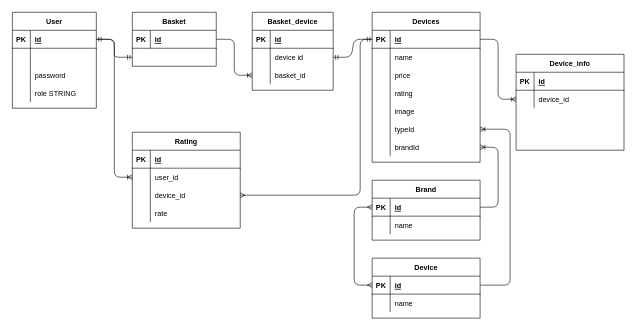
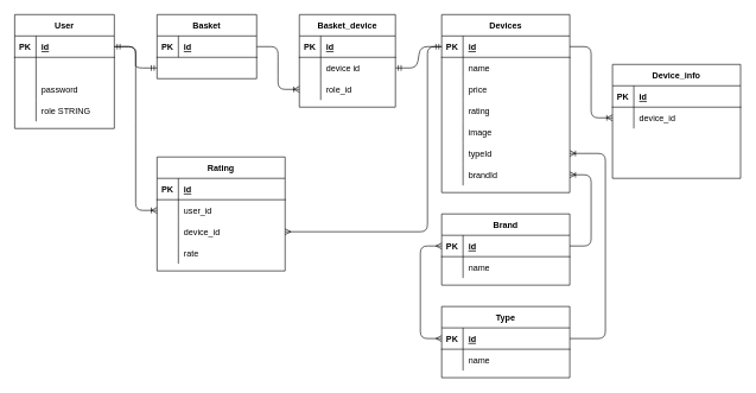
- <mxCell id="81" value="basket_id" style="shape=partialRectangle;connectable=0;fillColor=none;top=0;left=0;bottom=0;right=0;align=left;spacingLeft=6;overflow=hidden;" parent="79" vertex="1"><mxGeometry x="30" width="105" height="30" as="geometry" /></mxCell>
+ <mxCell id="81" value="role_id" style="shape=partialRectangle;connectable=0;fillColor=none;top=0;left=0;bottom=0;right=0;align=left;spacingLeft=6;overflow=hidden;" parent="79" vertex="1"><mxGeometry x="30" width="105" height="30" as="geometry" /></mxCell>
- <mxCell id="43" value="Device" style="shape=table;startSize=30;container=1;collapsible=1;childLayout=tableLayout;fixedRows=1;rowLines=0;fontStyle=1;align=center;resizeLast=1;" parent="1" vertex="1"><mxGeometry x="620" y="430" width="180" height="100" as="geometry" /></mxCell>
+ <mxCell id="43" value="Type" style="shape=table;startSize=30;container=1;collapsible=1;childLayout=tableLayout;fixedRows=1;rowLines=0;fontStyle=1;align=center;resizeLast=1;" parent="1" vertex="1"><mxGeometry x="620" y="430" width="180" height="100" as="geometry" /></mxCell>
